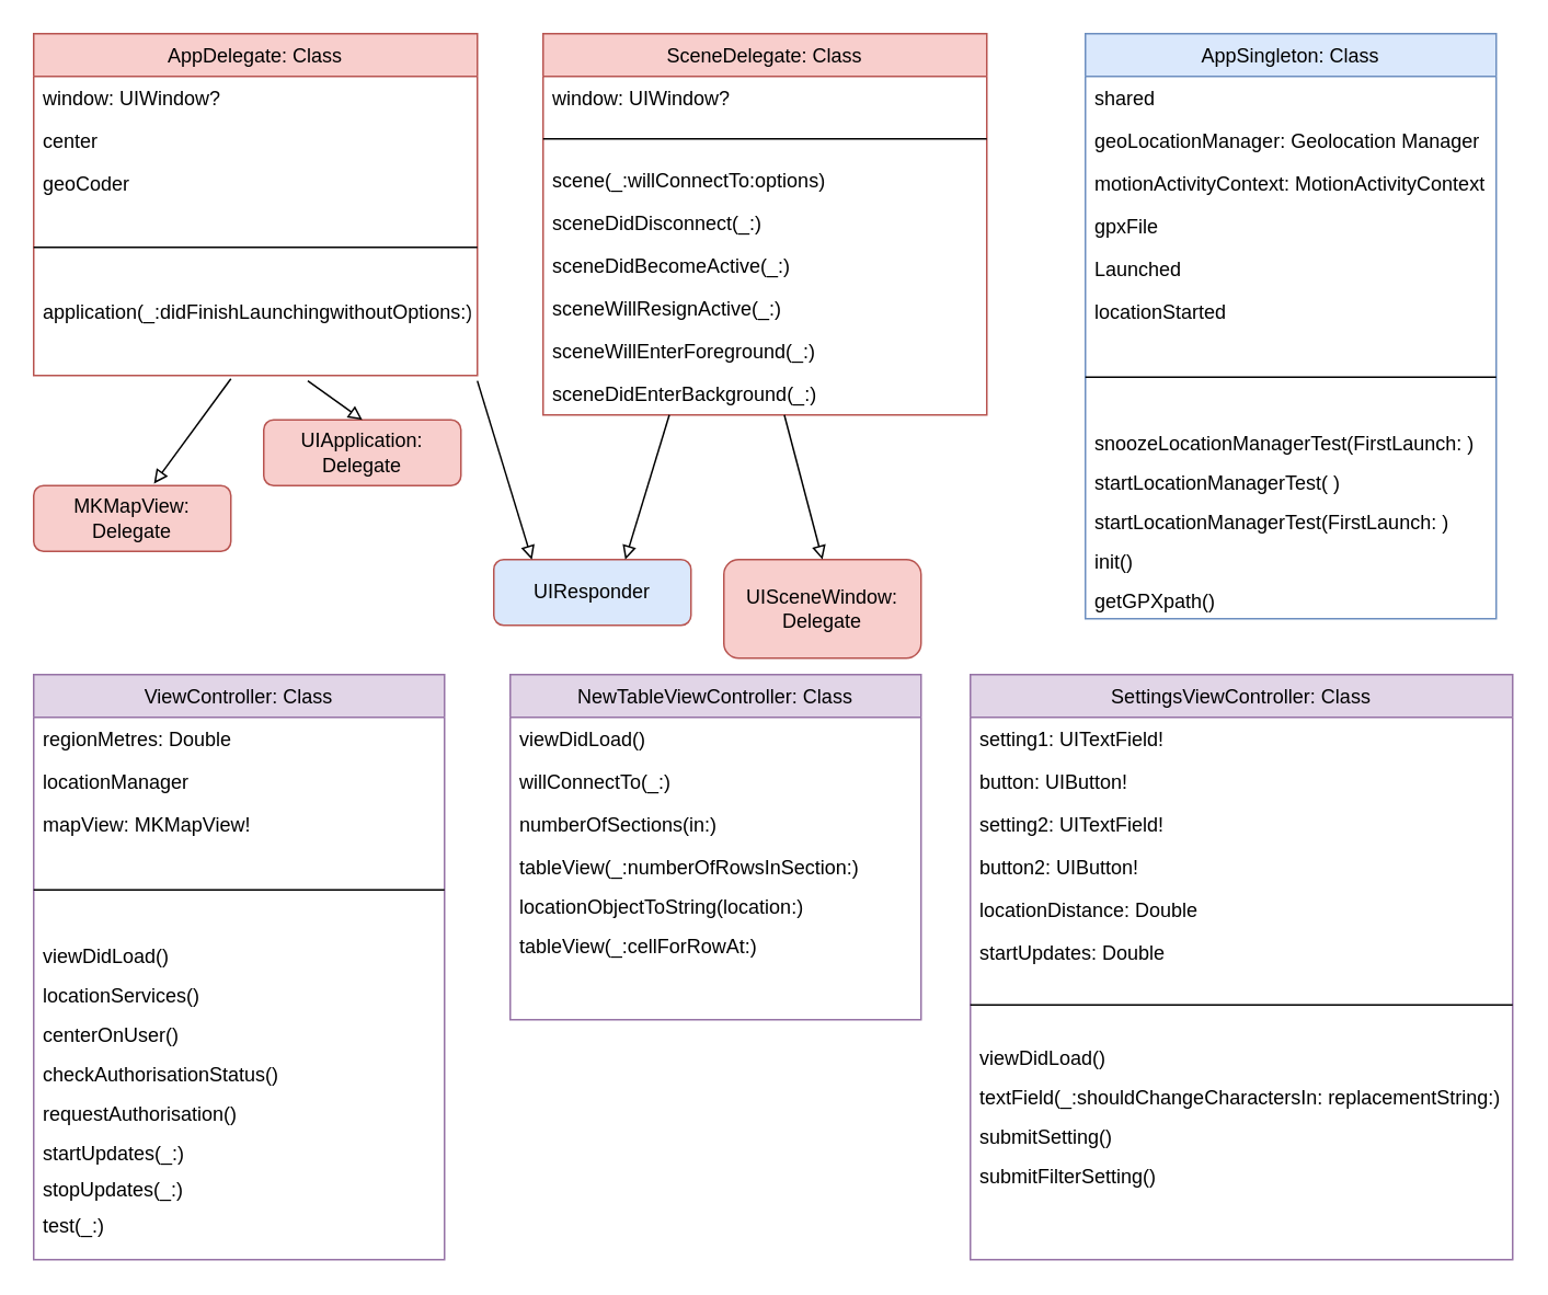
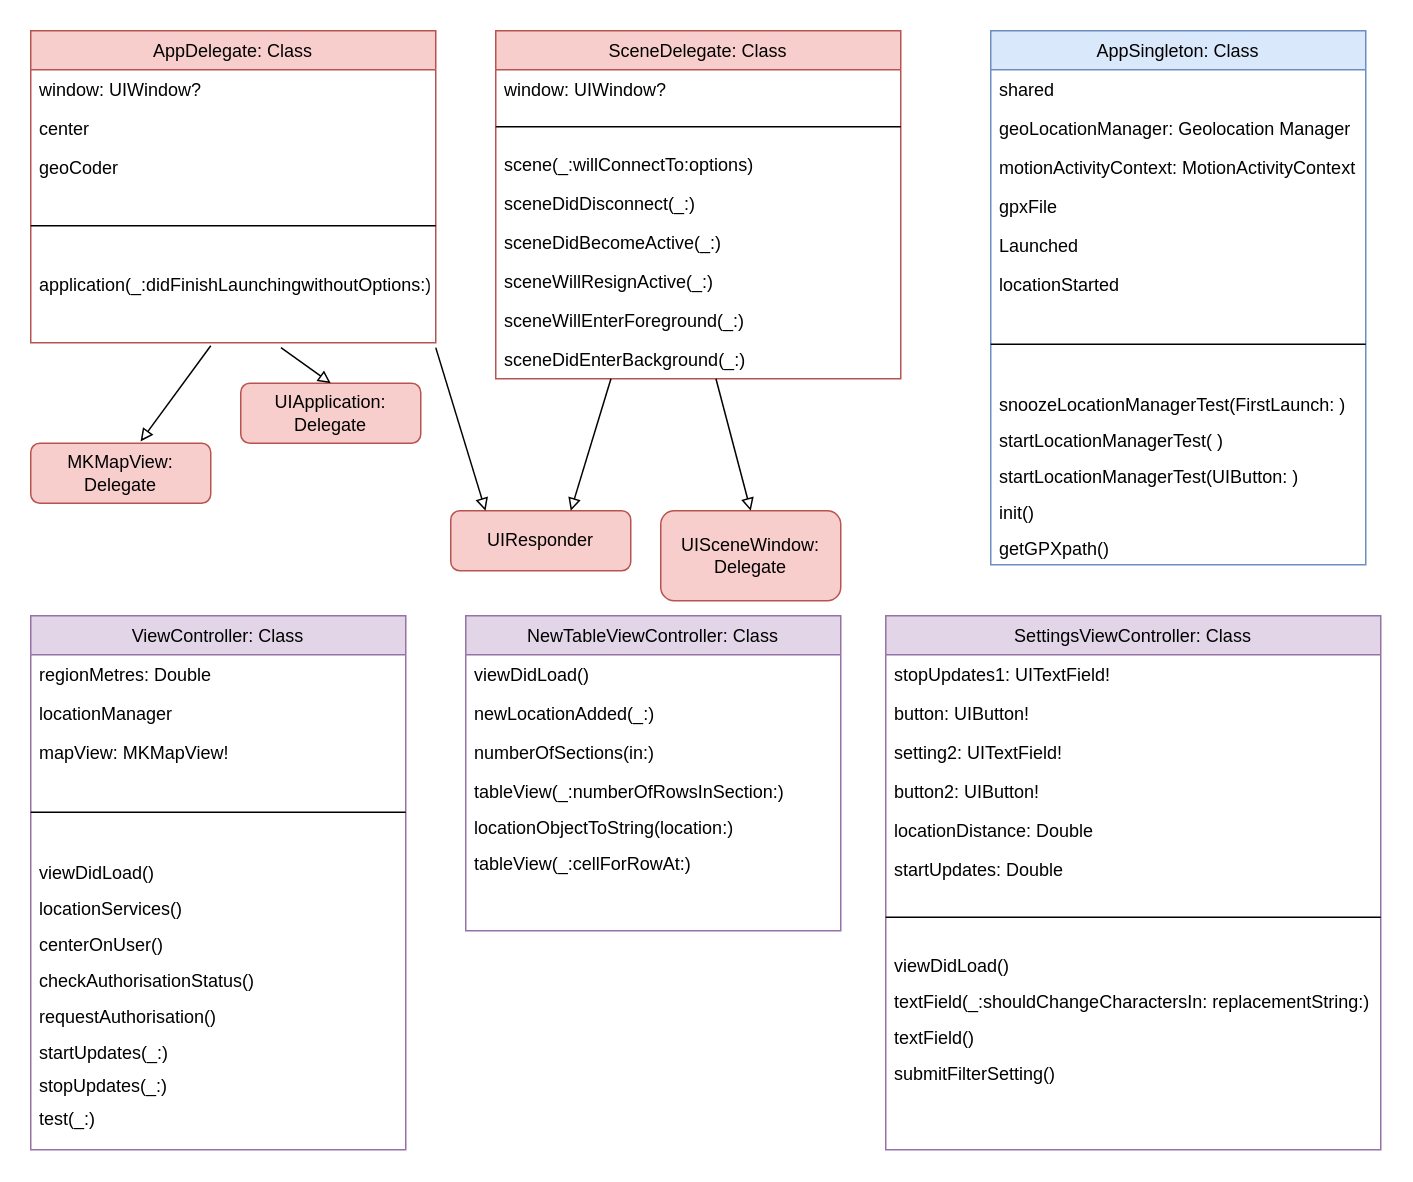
- <mxCell id="18" value="startLocationManagerTest(FirstLaunch: )" style="text;align=left;verticalAlign=top;spacingLeft=4;spacingRight=4;overflow=hidden;rotatable=0;points=[[0,0.5],[1,0.5]];portConstraint=eastwest;rounded=0;shadow=0;html=0;" vertex="1" parent="8"><mxGeometry y="284" width="250" height="24" as="geometry" /></mxCell>
+ <mxCell id="18" value="startLocationManagerTest(UIButton: )" style="text;align=left;verticalAlign=top;spacingLeft=4;spacingRight=4;overflow=hidden;rotatable=0;points=[[0,0.5],[1,0.5]];portConstraint=eastwest;rounded=0;shadow=0;html=0;" vertex="1" parent="8"><mxGeometry y="284" width="250" height="24" as="geometry" /></mxCell>
- <mxCell id="32" value="UIResponder" style="rounded=1;whiteSpace=wrap;html=1;fillColor=#dae8fc;strokeColor=#b85450;" vertex="1" parent="1"><mxGeometry x="300" y="340" width="120" height="40" as="geometry" /></mxCell>
+ <mxCell id="32" value="UIResponder" style="rounded=1;whiteSpace=wrap;html=1;fillColor=#f8cecc;strokeColor=#b85450;" vertex="1" parent="1"><mxGeometry x="300" y="340" width="120" height="40" as="geometry" /></mxCell>
- <mxCell id="60" value="setting1: UITextField!" style="text;align=left;verticalAlign=top;spacingLeft=4;spacingRight=4;overflow=hidden;rotatable=0;points=[[0,0.5],[1,0.5]];portConstraint=eastwest;" vertex="1" parent="59"><mxGeometry y="26" width="330" height="26" as="geometry" /></mxCell>
+ <mxCell id="60" value="stopUpdates1: UITextField!" style="text;align=left;verticalAlign=top;spacingLeft=4;spacingRight=4;overflow=hidden;rotatable=0;points=[[0,0.5],[1,0.5]];portConstraint=eastwest;" vertex="1" parent="59"><mxGeometry y="26" width="330" height="26" as="geometry" /></mxCell>
- <mxCell id="54" value="willConnectTo(_:)" style="text;align=left;verticalAlign=top;spacingLeft=4;spacingRight=4;overflow=hidden;rotatable=0;points=[[0,0.5],[1,0.5]];portConstraint=eastwest;rounded=0;shadow=0;html=0;" vertex="1" parent="52"><mxGeometry y="52" width="250" height="26" as="geometry" /></mxCell>
+ <mxCell id="54" value="newLocationAdded(_:)" style="text;align=left;verticalAlign=top;spacingLeft=4;spacingRight=4;overflow=hidden;rotatable=0;points=[[0,0.5],[1,0.5]];portConstraint=eastwest;rounded=0;shadow=0;html=0;" vertex="1" parent="52"><mxGeometry y="52" width="250" height="26" as="geometry" /></mxCell>
- <mxCell id="69" value="submitSetting()" style="text;align=left;verticalAlign=top;spacingLeft=4;spacingRight=4;overflow=hidden;rotatable=0;points=[[0,0.5],[1,0.5]];portConstraint=eastwest;rounded=0;shadow=0;html=0;" vertex="1" parent="59"><mxGeometry y="268" width="330" height="24" as="geometry" /></mxCell>
+ <mxCell id="69" value="textField()" style="text;align=left;verticalAlign=top;spacingLeft=4;spacingRight=4;overflow=hidden;rotatable=0;points=[[0,0.5],[1,0.5]];portConstraint=eastwest;rounded=0;shadow=0;html=0;" vertex="1" parent="59"><mxGeometry y="268" width="330" height="24" as="geometry" /></mxCell>
